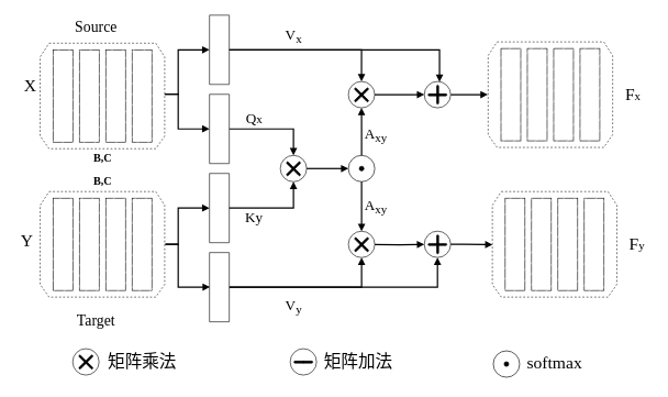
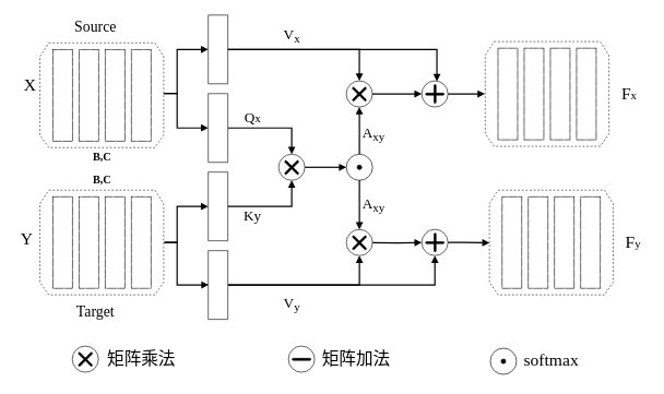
- <mxCell id="94" value="&lt;font face=&quot;Times New Roman&quot; style=&quot;font-size: 23px;&quot;&gt;Target&lt;/font&gt;" style="text;html=1;align=center;verticalAlign=middle;resizable=0;points=[];autosize=1;strokeColor=none;fillColor=none;" parent="1" vertex="1"><mxGeometry x="105" y="465" width="80" height="40" as="geometry" /></mxCell>
+ <mxCell id="94" value="&lt;font face=&quot;Times New Roman&quot; style=&quot;font-size: 23px;&quot;&gt;Target&lt;/font&gt;" style="text;html=1;align=center;verticalAlign=middle;resizable=0;points=[];autosize=1;strokeColor=none;fillColor=none;" parent="1" vertex="1"><mxGeometry x="105" y="455" width="80" height="40" as="geometry" /></mxCell>
